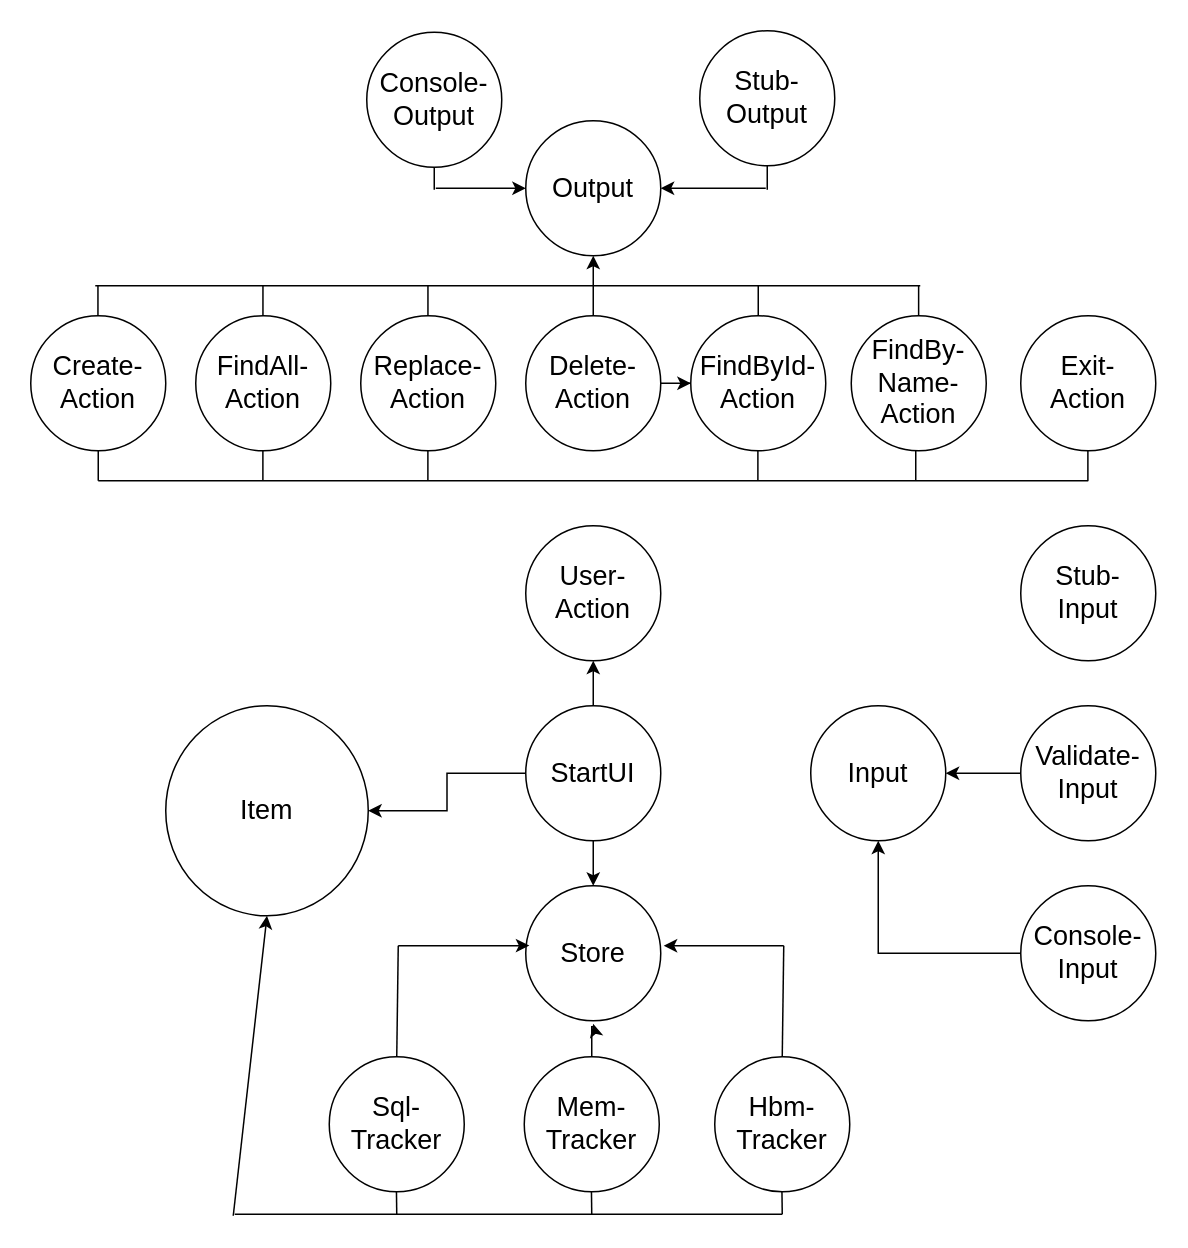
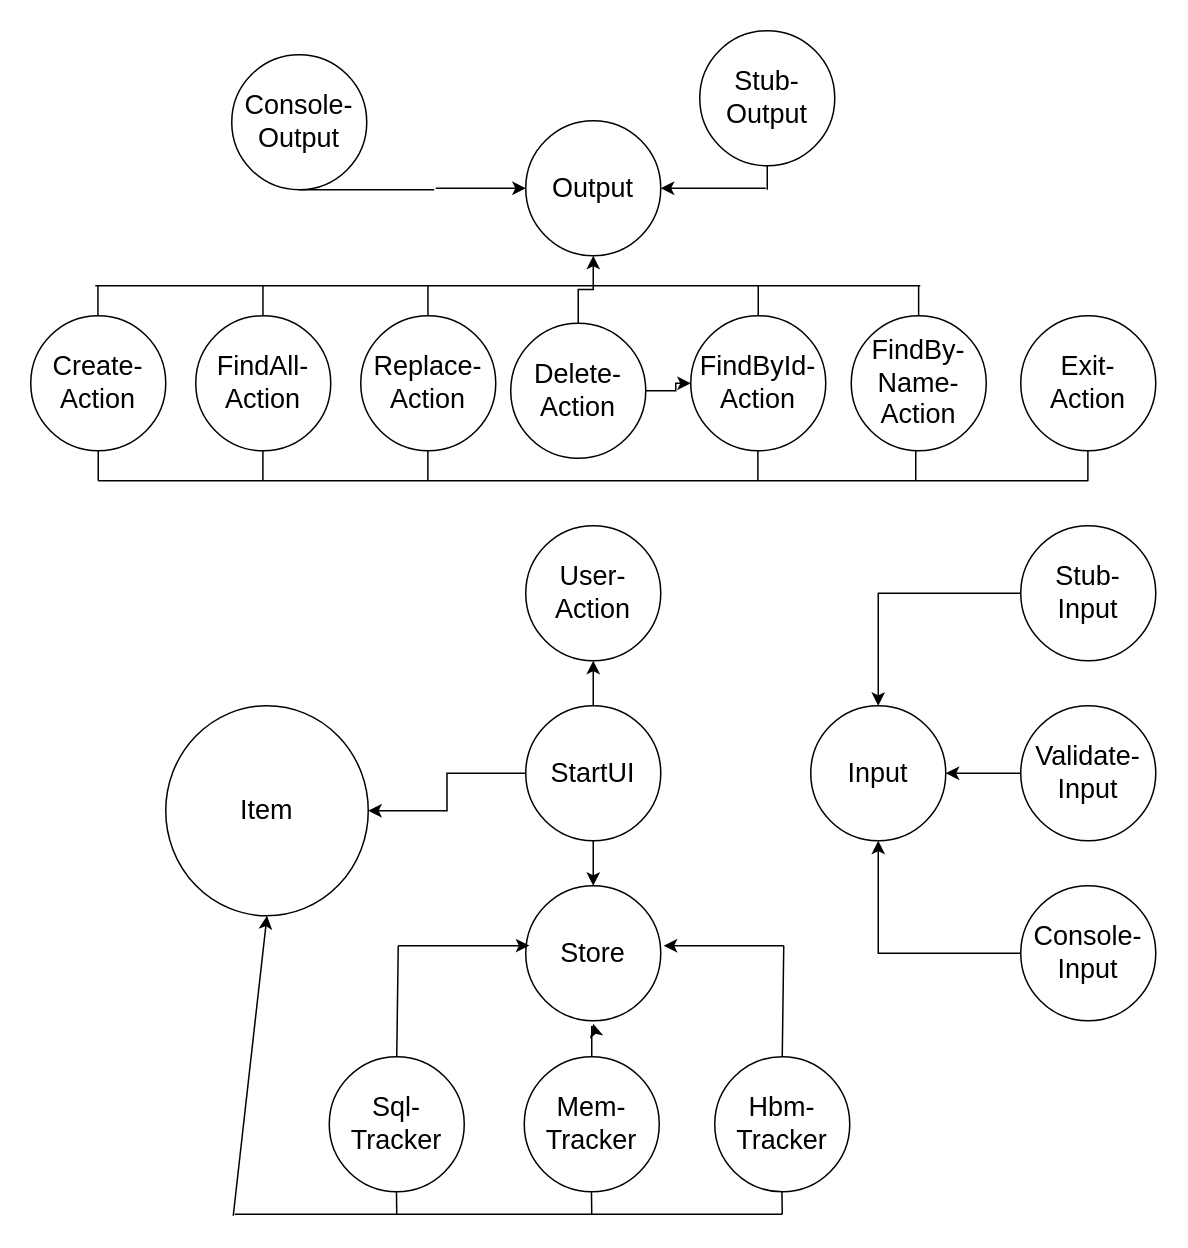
- <mxCell id="43" value="&lt;span style=&quot;font-size: 18px&quot;&gt;Console-Output&lt;br&gt;&lt;/span&gt;" style="ellipse;whiteSpace=wrap;html=1;aspect=fixed;" vertex="1" parent="1"><mxGeometry x="244" y="21" width="90" height="90" as="geometry" /></mxCell>
+ <mxCell id="43" value="&lt;span style=&quot;font-size: 18px&quot;&gt;Console-Output&lt;br&gt;&lt;/span&gt;" style="ellipse;whiteSpace=wrap;html=1;aspect=fixed;" vertex="1" parent="1"><mxGeometry x="154" y="36" width="90" height="90" as="geometry" /></mxCell>
- <mxCell id="12" value="&lt;span style=&quot;font-size: 18px&quot;&gt;Delete-&lt;br&gt;Action&lt;br&gt;&lt;/span&gt;" style="ellipse;whiteSpace=wrap;html=1;aspect=fixed;" vertex="1" parent="1"><mxGeometry x="350" y="210" width="90" height="90" as="geometry" /></mxCell>
+ <mxCell id="12" value="&lt;span style=&quot;font-size: 18px&quot;&gt;Delete-&lt;br&gt;Action&lt;br&gt;&lt;/span&gt;" style="ellipse;whiteSpace=wrap;html=1;aspect=fixed;" vertex="1" parent="1"><mxGeometry x="340" y="215" width="90" height="90" as="geometry" /></mxCell>
+ <mxCell id="54" style="edgeStyle=orthogonalEdgeStyle;rounded=0;orthogonalLoop=1;jettySize=auto;html=1;" edge="1" parent="1" source="55" target="49"><mxGeometry relative="1" as="geometry" /></mxCell>
